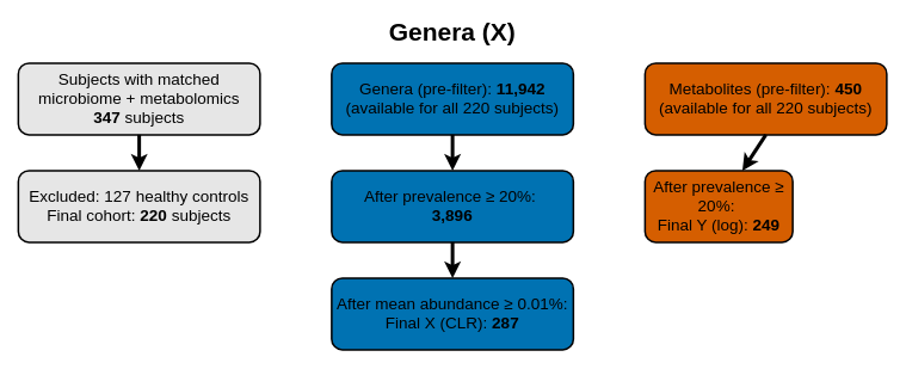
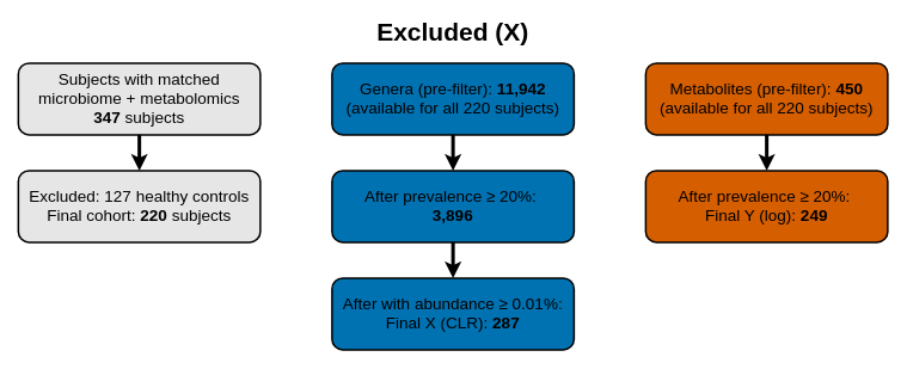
- <mxCell id="6" value="&lt;font style=&quot;font-size: 28px;&quot;&gt;&lt;b style=&quot;&quot;&gt;Genera (X)&lt;/b&gt;&lt;/font&gt;" style="text;html=1;align=center;verticalAlign=middle;whiteSpace=wrap;rounded=0;" parent="1" vertex="1"><mxGeometry x="370" y="20" width="270" height="30" as="geometry" /></mxCell>
+ <mxCell id="6" value="&lt;font style=&quot;font-size: 28px;&quot;&gt;&lt;b style=&quot;&quot;&gt;Excluded (X)&lt;/b&gt;&lt;/font&gt;" style="text;html=1;align=center;verticalAlign=middle;whiteSpace=wrap;rounded=0;" parent="1" vertex="1"><mxGeometry x="370" y="20" width="270" height="30" as="geometry" /></mxCell>
- <mxCell id="12" value="&lt;div&gt;&lt;span style=&quot;background-color: transparent;&quot;&gt;&lt;span style=&quot;font-size: 18px;&quot;&gt;After prevalence ≥ 20%:&amp;nbsp;&lt;/span&gt;&lt;/span&gt;&lt;/div&gt;&lt;div&gt;&lt;span style=&quot;background-color: transparent;&quot;&gt;&lt;span style=&quot;font-size: 18px;&quot;&gt;Final Y (log):&lt;b&gt; 249&lt;/b&gt;&lt;/span&gt;&lt;/span&gt;&lt;/div&gt;" style="rounded=1;whiteSpace=wrap;html=1;strokeWidth=2;fillColor=#D55E00;" parent="1" vertex="1"><mxGeometry x="720" y="190" width="165" height="80" as="geometry" /></mxCell>
+ <mxCell id="12" value="&lt;div&gt;&lt;span style=&quot;background-color: transparent;&quot;&gt;&lt;span style=&quot;font-size: 18px;&quot;&gt;After prevalence ≥ 20%:&amp;nbsp;&lt;/span&gt;&lt;/span&gt;&lt;/div&gt;&lt;div&gt;&lt;span style=&quot;background-color: transparent;&quot;&gt;&lt;span style=&quot;font-size: 18px;&quot;&gt;Final Y (log):&lt;b&gt; 249&lt;/b&gt;&lt;/span&gt;&lt;/span&gt;&lt;/div&gt;" style="rounded=1;whiteSpace=wrap;html=1;strokeWidth=2;fillColor=#D55E00;" parent="1" vertex="1"><mxGeometry x="720" y="190" width="270" height="80" as="geometry" /></mxCell>
- <mxCell id="9" value="&lt;div&gt;&lt;span style=&quot;background-color: transparent;&quot;&gt;&lt;font style=&quot;font-size: 18px;&quot;&gt;After mean abundance ≥ 0.01%: Final X (CLR):&amp;nbsp;&lt;b&gt;287&lt;/b&gt;&lt;/font&gt;&lt;/span&gt;&lt;/div&gt;" style="rounded=1;whiteSpace=wrap;html=1;strokeWidth=2;fillColor=#0072B2;" parent="1" vertex="1"><mxGeometry x="370" y="310" width="270" height="80" as="geometry" /></mxCell>
+ <mxCell id="9" value="&lt;div&gt;&lt;span style=&quot;background-color: transparent;&quot;&gt;&lt;font style=&quot;font-size: 18px;&quot;&gt;After with abundance ≥ 0.01%: Final X (CLR):&amp;nbsp;&lt;b&gt;287&lt;/b&gt;&lt;/font&gt;&lt;/span&gt;&lt;/div&gt;" style="rounded=1;whiteSpace=wrap;html=1;strokeWidth=2;fillColor=#0072B2;" parent="1" vertex="1"><mxGeometry x="370" y="310" width="270" height="80" as="geometry" /></mxCell>
